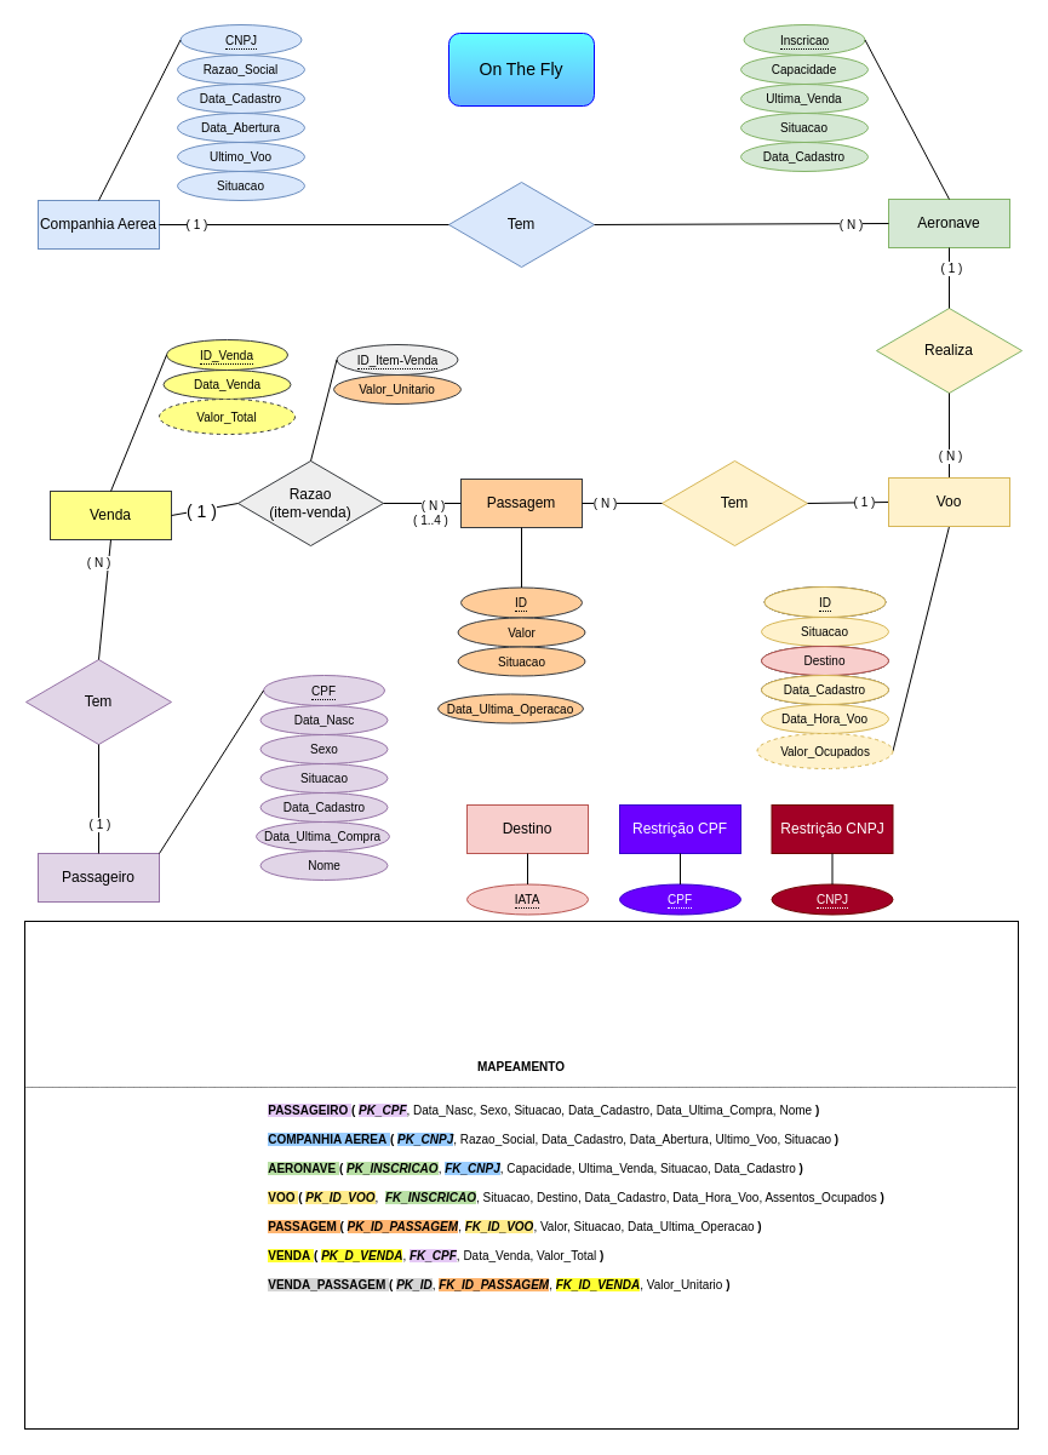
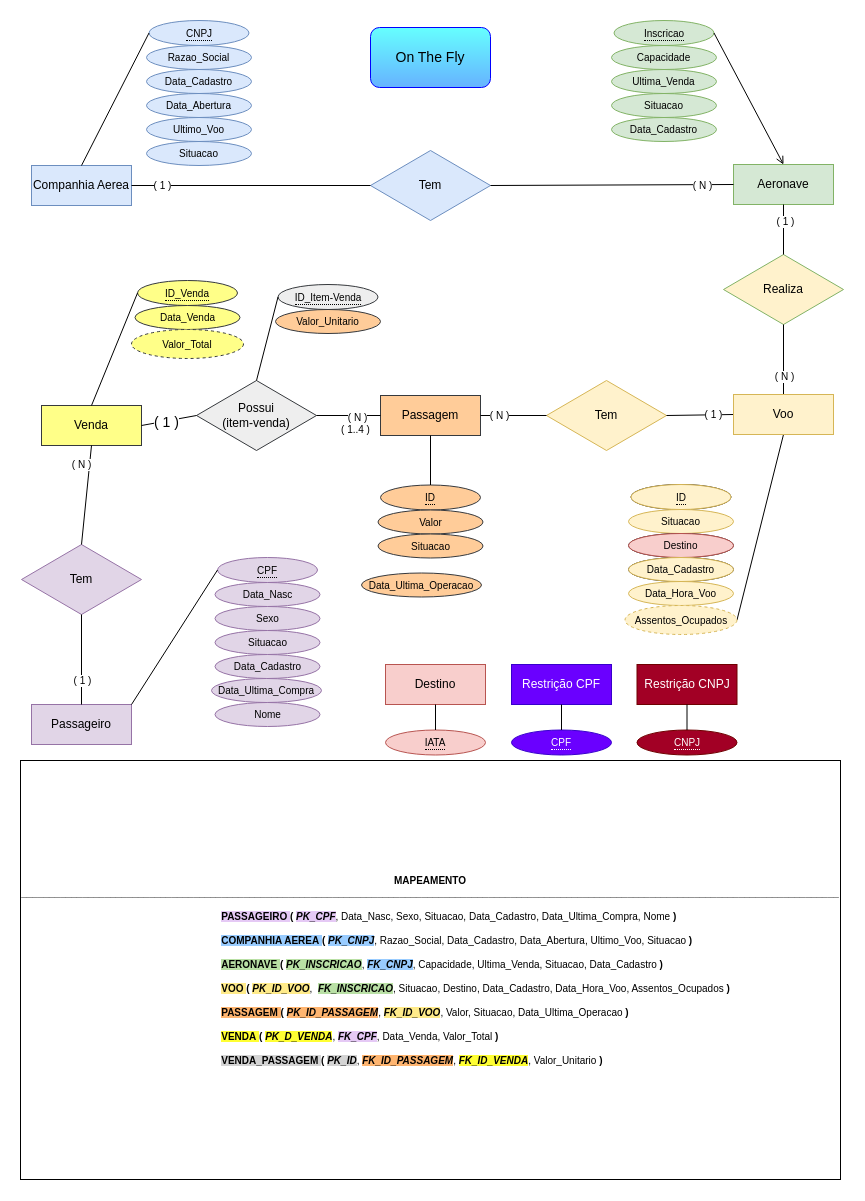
- <mxCell id="45" value="" style="endArrow=none;html=1;rounded=0;exitX=1;exitY=0.5;exitDx=0;exitDy=0;entryX=0.5;entryY=0;entryDx=0;entryDy=0;" edge="1" parent="1" source="40" target="4"><mxGeometry width="50" height="50" relative="1" as="geometry"><mxPoint x="793" y="214" as="sourcePoint" /><mxPoint x="793" y="264" as="targetPoint" /></mxGeometry></mxCell>
+ <mxCell id="45" value="" style="endArrow=open;html=1;rounded=0;exitX=1;exitY=0.5;exitDx=0;exitDy=0;entryX=0.5;entryY=0;entryDx=0;entryDy=0;" edge="1" parent="1" source="40" target="4"><mxGeometry width="50" height="50" relative="1" as="geometry"><mxPoint x="793" y="214" as="sourcePoint" /><mxPoint x="793" y="264" as="targetPoint" /></mxGeometry></mxCell>
- <mxCell id="8" value="Razao&lt;br&gt;(item-venda)" style="rhombus;whiteSpace=wrap;html=1;fillColor=#eeeeee;strokeColor=#36393d;" vertex="1" parent="1"><mxGeometry x="196" y="380" width="120" height="70" as="geometry" /></mxCell>
+ <mxCell id="8" value="Possui&lt;br&gt;(item-venda)" style="rhombus;whiteSpace=wrap;html=1;fillColor=#eeeeee;strokeColor=#36393d;" vertex="1" parent="1"><mxGeometry x="196" y="380" width="120" height="70" as="geometry" /></mxCell>
- <mxCell id="52" value="Valor_Ocupados" style="ellipse;whiteSpace=wrap;html=1;align=center;dashed=1;fontSize=10;fillColor=#fff2cc;strokeColor=#d6b656;" vertex="1" parent="1"><mxGeometry x="624.5" y="605" width="112" height="29" as="geometry" /></mxCell>
+ <mxCell id="52" value="Assentos_Ocupados" style="ellipse;whiteSpace=wrap;html=1;align=center;dashed=1;fontSize=10;fillColor=#fff2cc;strokeColor=#d6b656;" vertex="1" parent="1"><mxGeometry x="624.5" y="605" width="112" height="29" as="geometry" /></mxCell>
